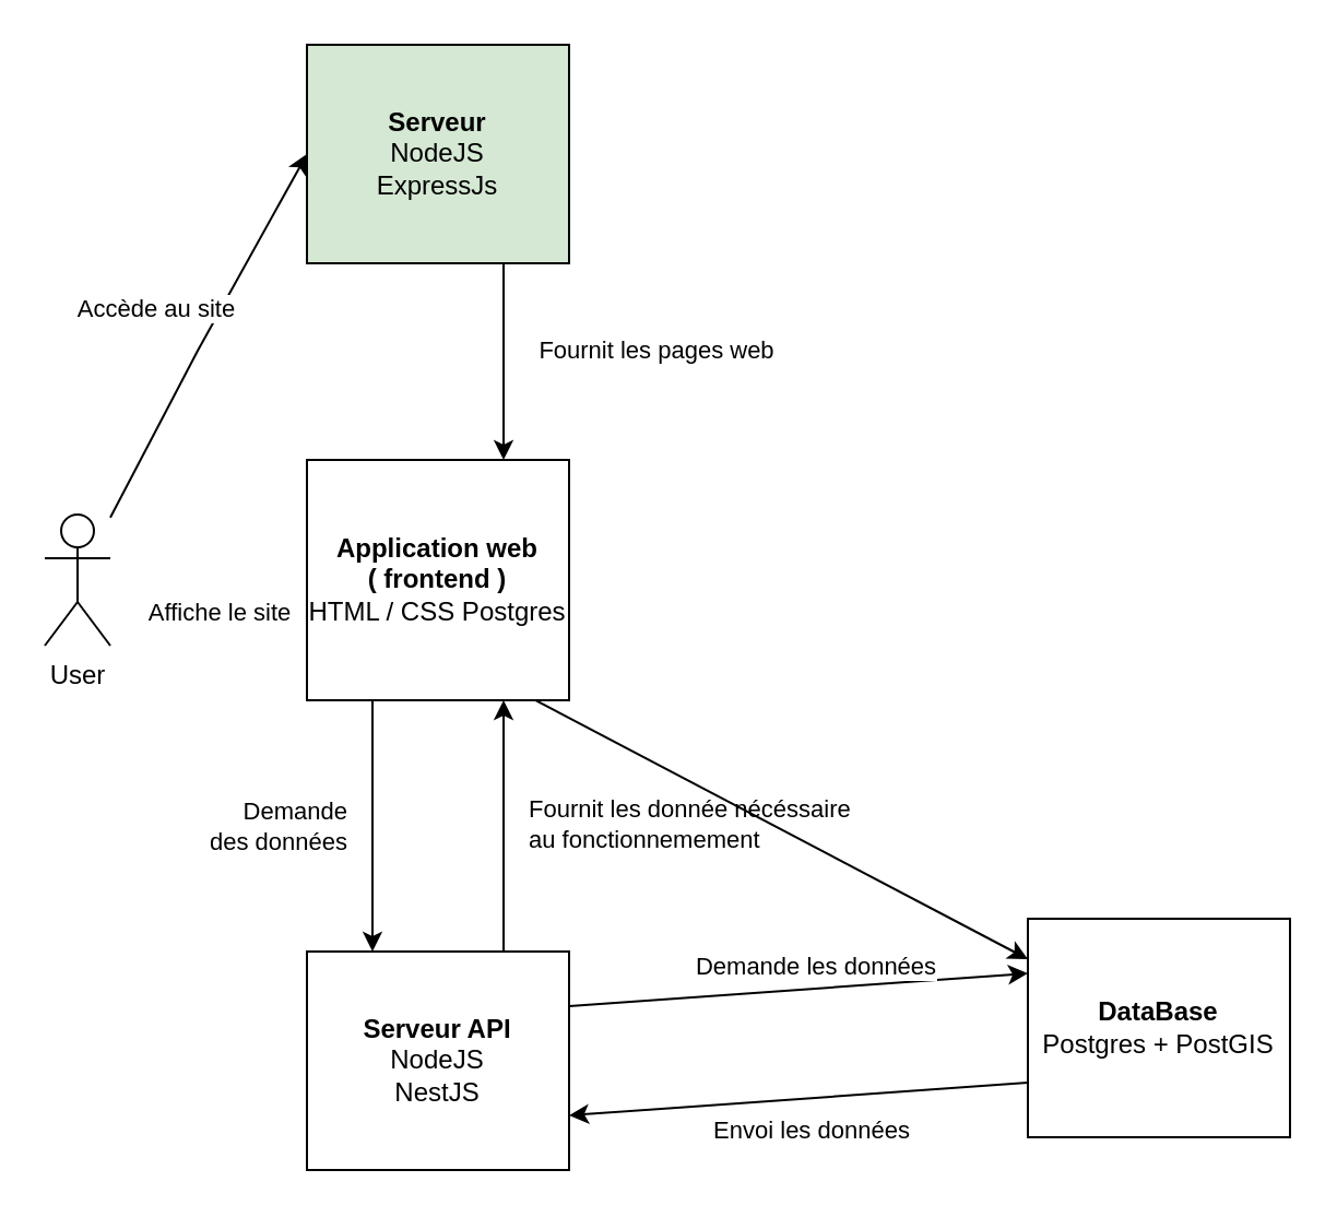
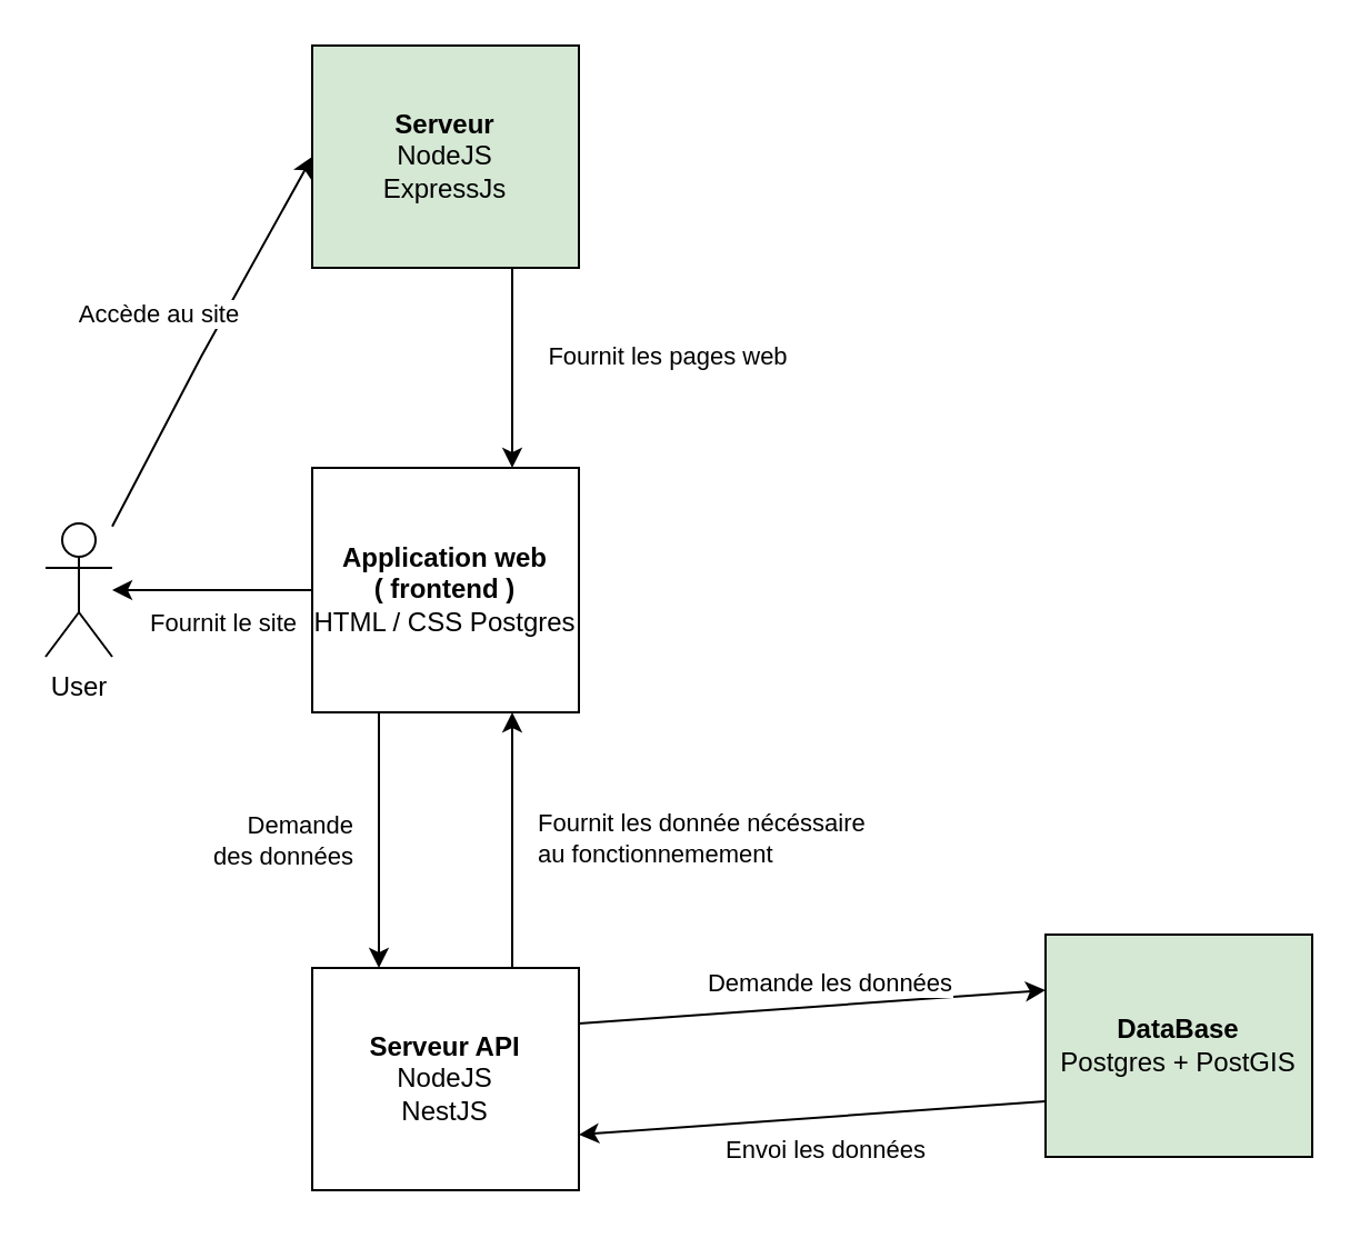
- <mxCell id="15" value="Affiche le site " style="edgeLabel;html=1;align=center;verticalAlign=middle;resizable=0;points=[];" vertex="1" connectable="0" parent="1"><mxGeometry x="99.703" y="219.997" as="geometry"><mxPoint y="60" as="offset" /></mxGeometry></mxCell>
+ <mxCell id="15" value="Fournit le site " style="edgeLabel;html=1;align=center;verticalAlign=middle;resizable=0;points=[];" vertex="1" connectable="0" parent="1"><mxGeometry x="99.703" y="219.997" as="geometry"><mxPoint y="60" as="offset" /></mxGeometry></mxCell>
- <mxCell id="10" style="edgeStyle=none;rounded=0;orthogonalLoop=1;jettySize=auto;html=1;startArrow=none;startFill=0;endArrow=classic;endFill=1;exitX=0;exitY=0.5;exitDx=0;exitDy=0;" edge="1" parent="1" source="12" target="6"><mxGeometry relative="1" as="geometry" /></mxCell>
+ <mxCell id="10" style="edgeStyle=none;rounded=0;orthogonalLoop=1;jettySize=auto;html=1;startArrow=none;startFill=0;endArrow=classic;endFill=1;exitX=0;exitY=0.5;exitDx=0;exitDy=0;" edge="1" parent="1" source="12" target="9"><mxGeometry relative="1" as="geometry" /></mxCell>
- <mxCell id="6" value="&lt;div&gt;&lt;b&gt;DataBase&lt;br&gt;&lt;/b&gt;&lt;/div&gt;&lt;div&gt;Postgres + PostGIS&lt;br&gt;&lt;/div&gt;" style="rounded=0;whiteSpace=wrap;html=1;" vertex="1" parent="1"><mxGeometry x="470" y="420" width="120" height="100" as="geometry" /></mxCell>
+ <mxCell id="6" value="&lt;div&gt;&lt;b&gt;DataBase&lt;br&gt;&lt;/b&gt;&lt;/div&gt;&lt;div&gt;Postgres + PostGIS&lt;br&gt;&lt;/div&gt;" style="rounded=0;whiteSpace=wrap;html=1;fillColor=#d5e8d4;" vertex="1" parent="1"><mxGeometry x="470" y="420" width="120" height="100" as="geometry" /></mxCell>
